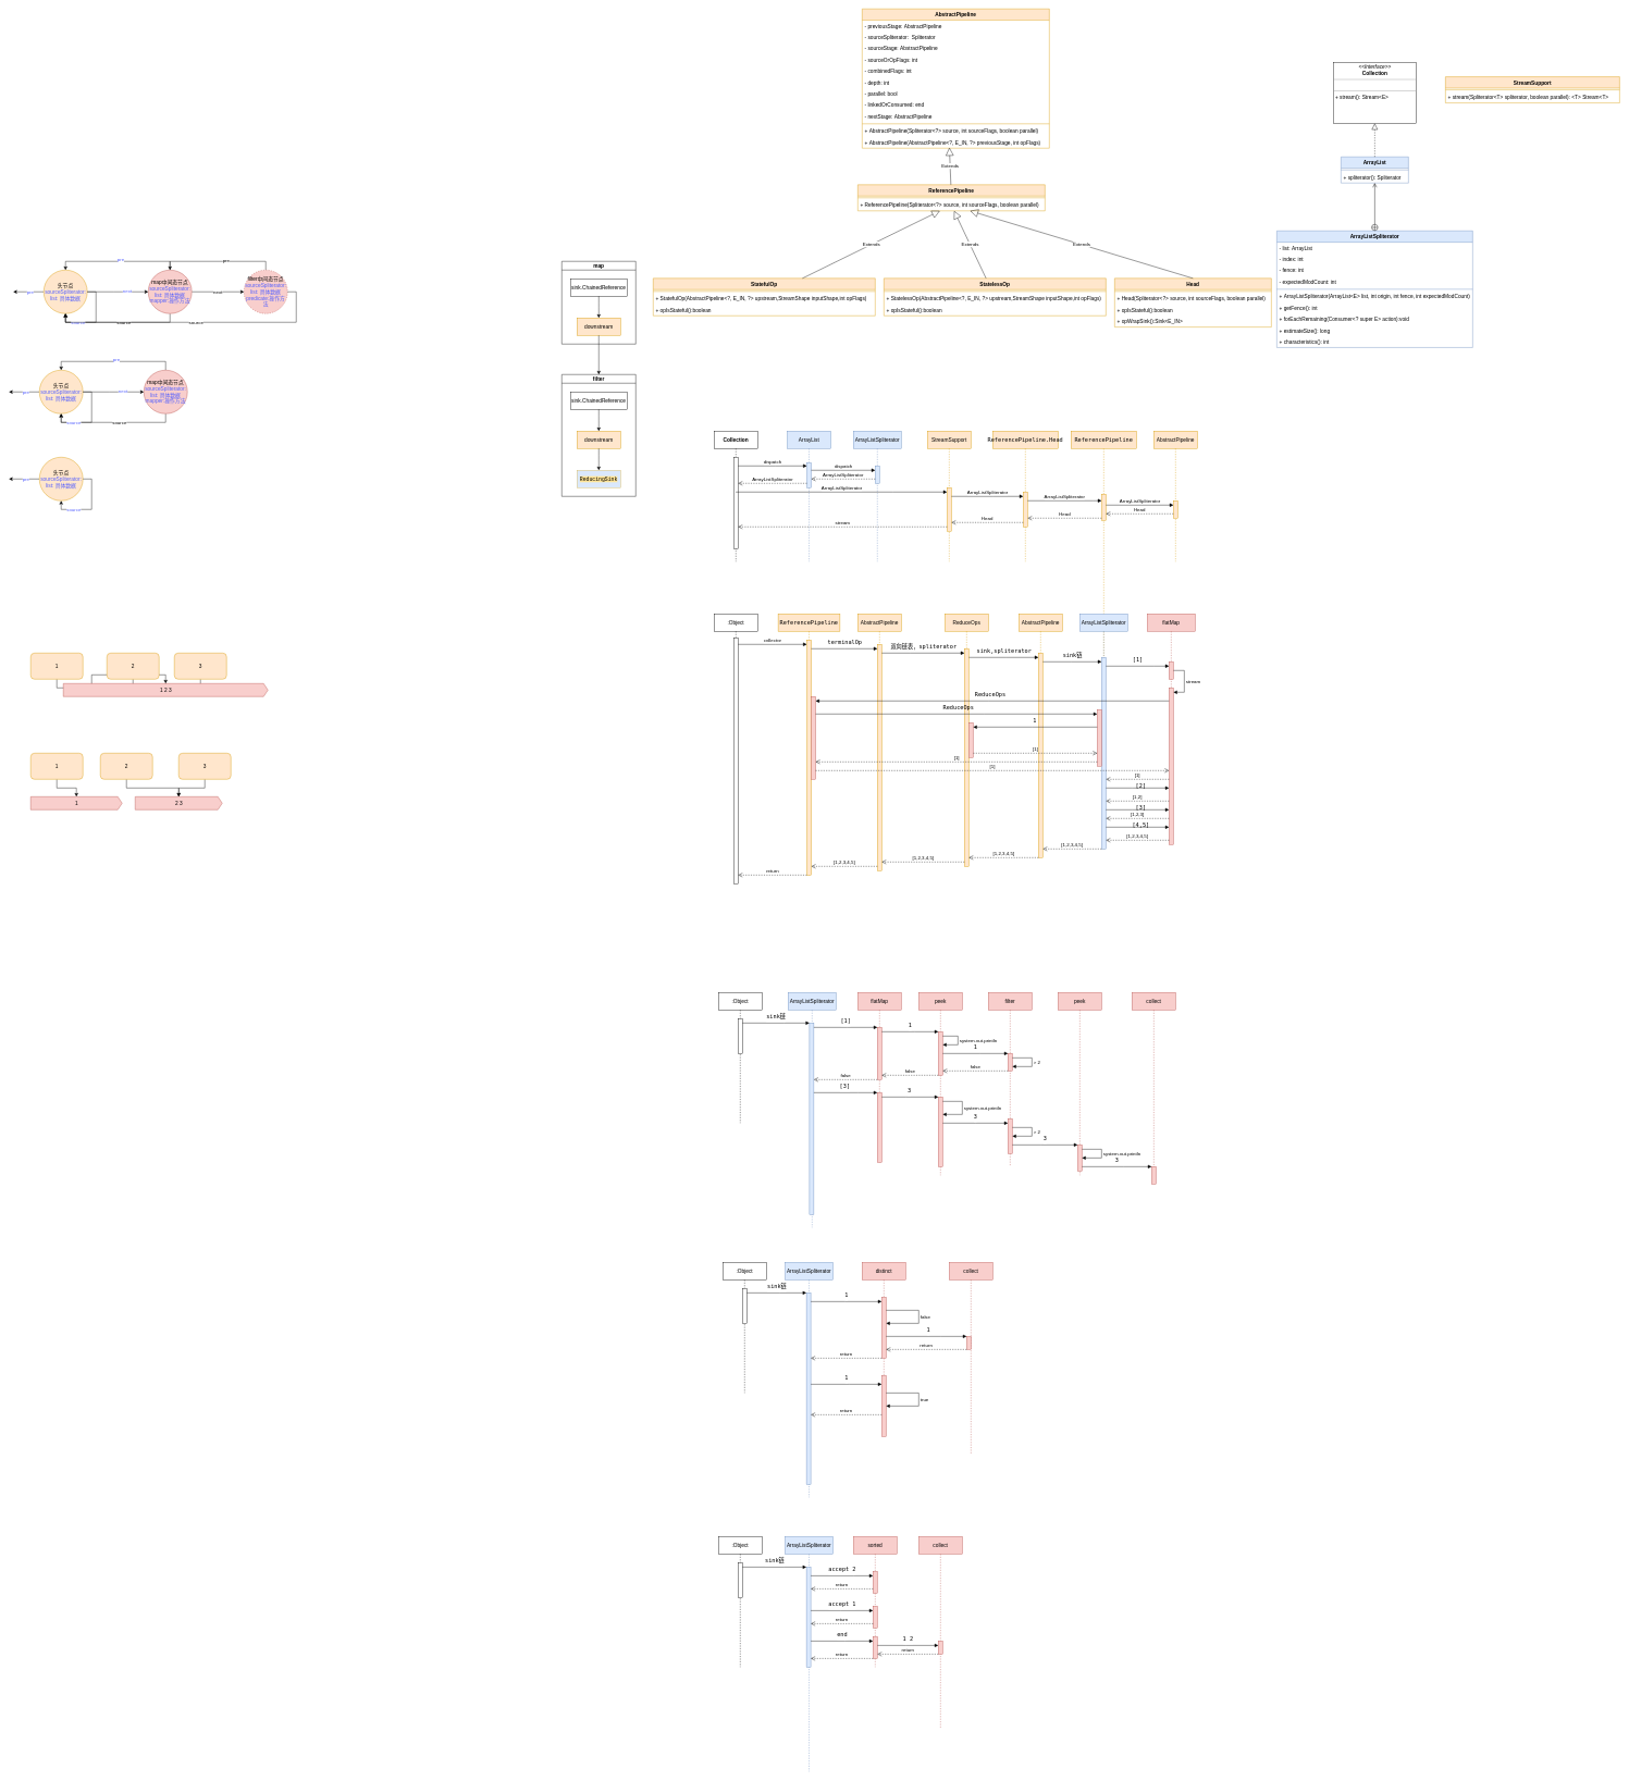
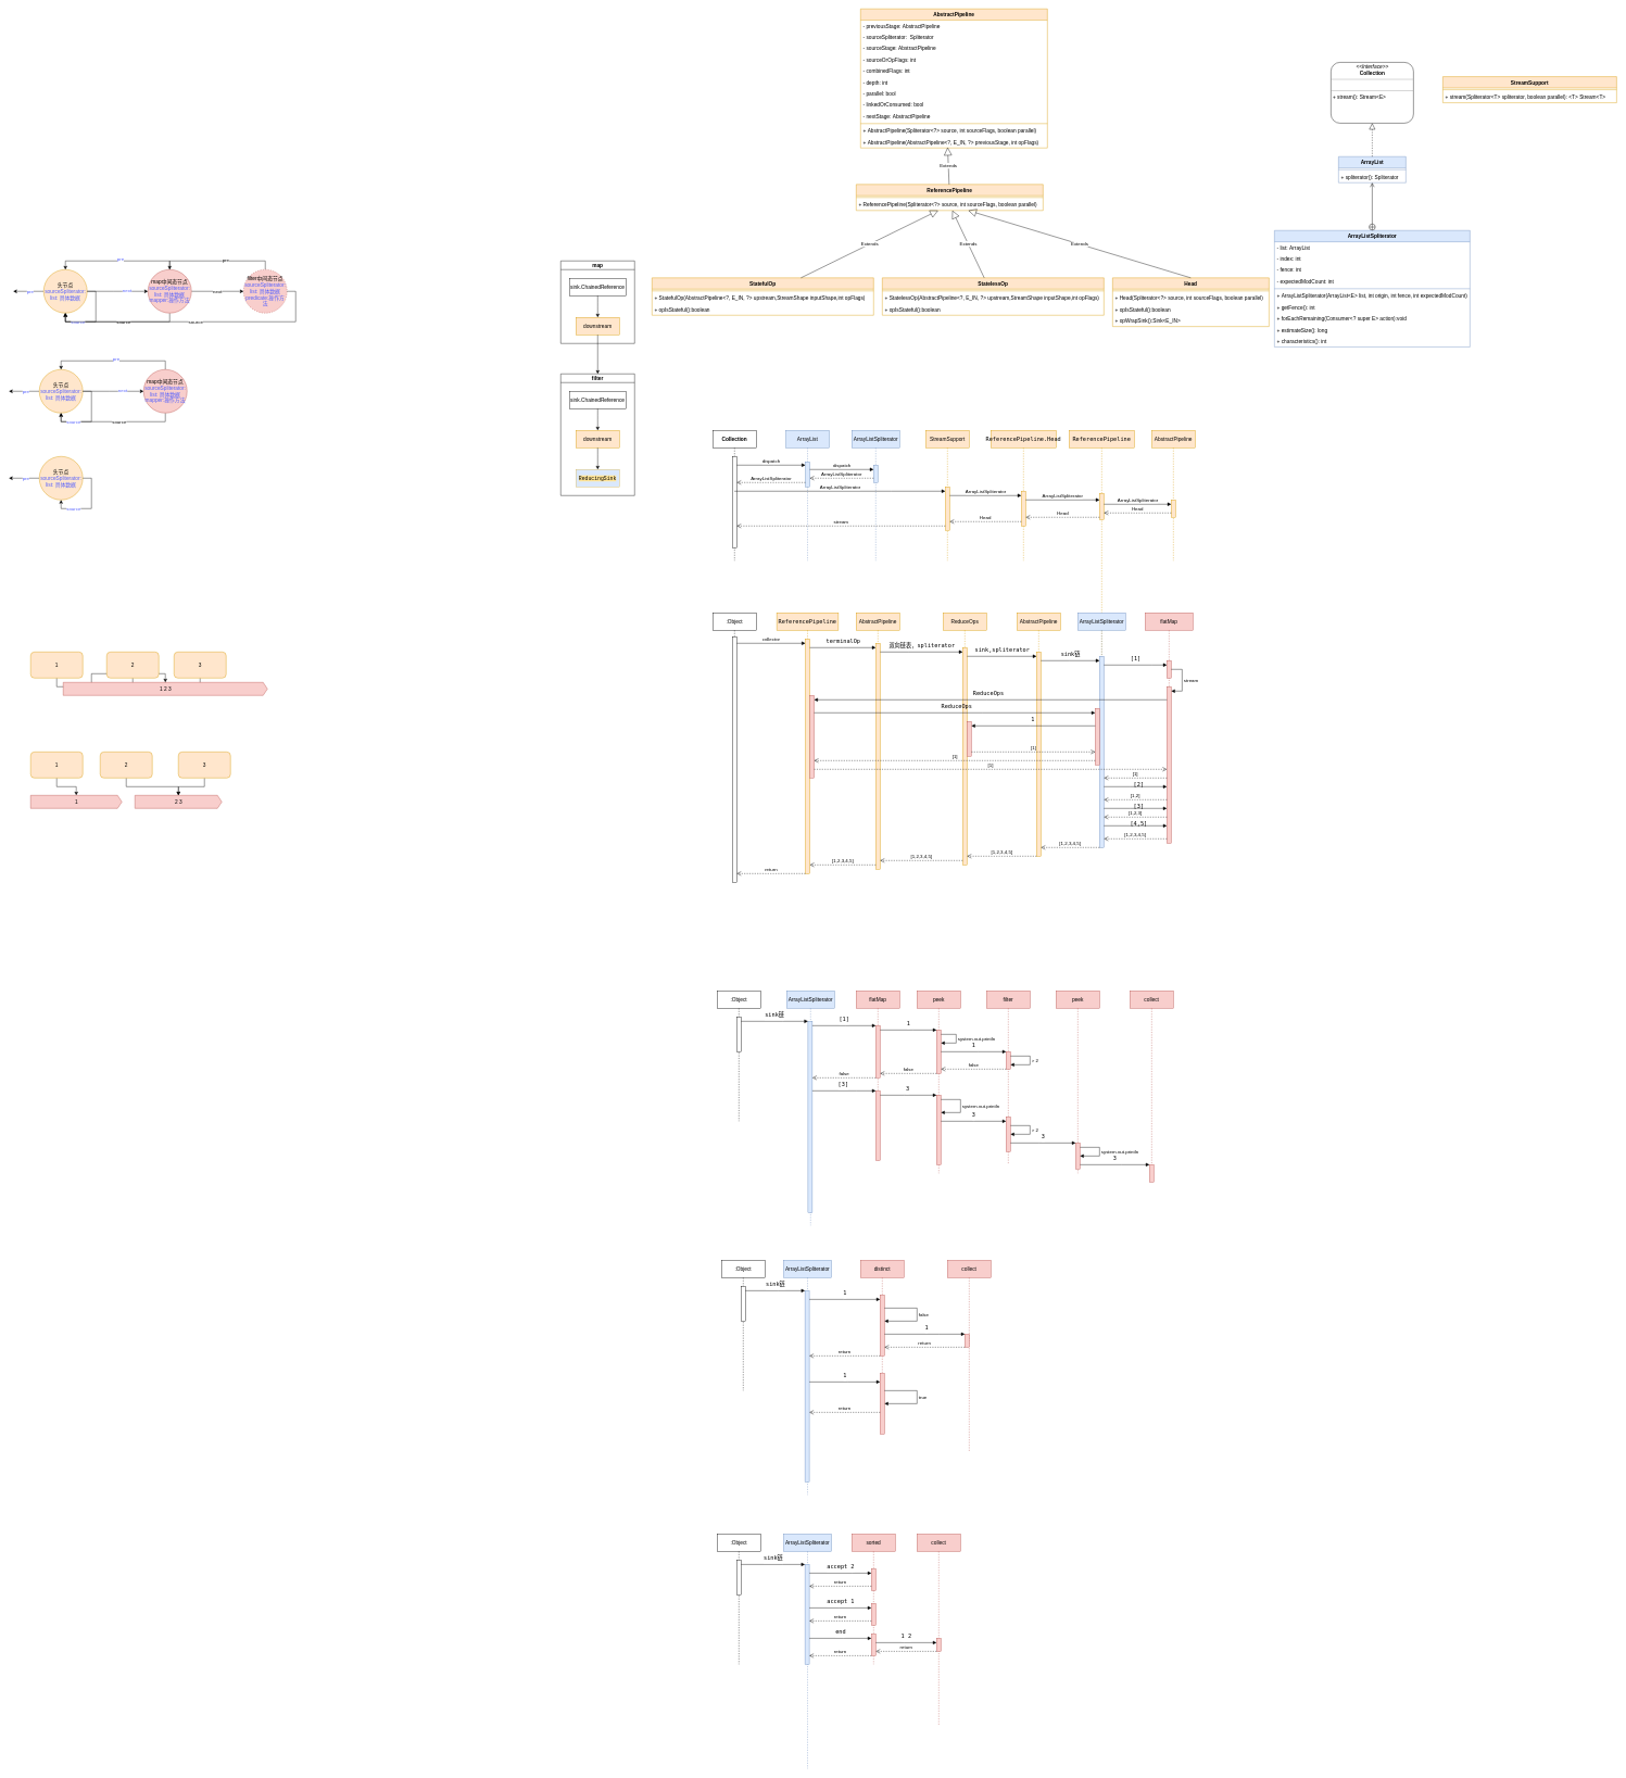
- <mxCell id="50" value="&lt;p style=&quot;margin:0px;margin-top:4px;text-align:center;&quot;&gt;&lt;i&gt;&amp;lt;&amp;lt;Interface&amp;gt;&amp;gt;&lt;/i&gt;&lt;br&gt;&lt;b&gt;Collection&lt;/b&gt;&lt;/p&gt;&lt;hr size=&quot;1&quot;&gt;&lt;p style=&quot;margin:0px;margin-left:4px;&quot;&gt;&lt;br&gt;&lt;/p&gt;&lt;hr size=&quot;1&quot;&gt;&lt;p style=&quot;margin:0px;margin-left:4px;&quot;&gt;+&amp;nbsp;stream&lt;span style=&quot;background-color: initial;&quot;&gt;():&amp;nbsp;&lt;/span&gt;Stream&amp;lt;E&amp;gt;&lt;/p&gt;" style="verticalAlign=top;align=left;overflow=fill;fontSize=12;fontFamily=Helvetica;html=1;" parent="1" vertex="1"><mxGeometry x="3062.5" y="143" width="190" height="140" as="geometry" /></mxCell>
+ <mxCell id="50" value="&lt;p style=&quot;margin:0px;margin-top:4px;text-align:center;&quot;&gt;&lt;i&gt;&amp;lt;&amp;lt;Interface&amp;gt;&amp;gt;&lt;/i&gt;&lt;br&gt;&lt;b&gt;Collection&lt;/b&gt;&lt;/p&gt;&lt;hr size=&quot;1&quot;&gt;&lt;p style=&quot;margin:0px;margin-left:4px;&quot;&gt;&lt;br&gt;&lt;/p&gt;&lt;hr size=&quot;1&quot;&gt;&lt;p style=&quot;margin:0px;margin-left:4px;&quot;&gt;+&amp;nbsp;stream&lt;span style=&quot;background-color: initial;&quot;&gt;():&amp;nbsp;&lt;/span&gt;Stream&amp;lt;E&amp;gt;&lt;/p&gt;" style="verticalAlign=top;align=left;overflow=fill;fontSize=12;fontFamily=Helvetica;html=1;rounded=1;" parent="1" vertex="1"><mxGeometry x="3062.5" y="143" width="190" height="140" as="geometry" /></mxCell>
- <mxCell id="73" value="- linkedOrConsumed: end" style="text;strokeColor=none;fillColor=none;align=left;verticalAlign=top;spacingLeft=4;spacingRight=4;overflow=hidden;rotatable=0;points=[[0,0.5],[1,0.5]];portConstraint=eastwest;" parent="65" vertex="1"><mxGeometry y="208" width="430" height="26" as="geometry" /></mxCell>
+ <mxCell id="73" value="- linkedOrConsumed: bool" style="text;strokeColor=none;fillColor=none;align=left;verticalAlign=top;spacingLeft=4;spacingRight=4;overflow=hidden;rotatable=0;points=[[0,0.5],[1,0.5]];portConstraint=eastwest;" parent="65" vertex="1"><mxGeometry y="208" width="430" height="26" as="geometry" /></mxCell>
